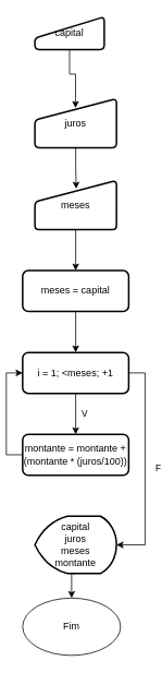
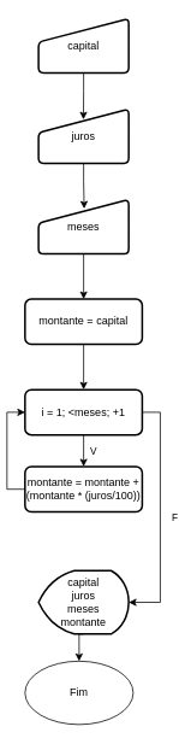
- <mxCell id="17" value="capital" style="html=1;strokeWidth=2;shape=manualInput;whiteSpace=wrap;rounded=1;size=26;arcSize=11;" vertex="1" parent="1"><mxGeometry x="35" y="20" width="85" height="40" as="geometry" /></mxCell>
+ <mxCell id="17" value="capital" style="html=1;strokeWidth=2;shape=manualInput;whiteSpace=wrap;rounded=1;size=26;arcSize=11;" vertex="1" parent="1"><mxGeometry x="35" y="20" width="100" height="60" as="geometry" /></mxCell>
- <mxCell id="7" value="meses = capital" style="rounded=1;whiteSpace=wrap;html=1;absoluteArcSize=1;arcSize=14;strokeWidth=2;" parent="1" vertex="1"><mxGeometry x="20" y="330" width="130" height="50" as="geometry" /></mxCell>
+ <mxCell id="7" value="montante = capital" style="rounded=1;whiteSpace=wrap;html=1;absoluteArcSize=1;arcSize=14;strokeWidth=2;" parent="1" vertex="1"><mxGeometry x="20" y="330" width="130" height="50" as="geometry" /></mxCell>
- <mxCell id="12" value="montante = montante + (montante * (juros/100))" style="rounded=1;whiteSpace=wrap;html=1;absoluteArcSize=1;arcSize=14;strokeWidth=2;" parent="1" vertex="1"><mxGeometry x="20" y="530" width="130" height="50" as="geometry" /></mxCell>
+ <mxCell id="12" value="montante = montante + (montante * (juros/100))" style="rounded=1;whiteSpace=wrap;html=1;absoluteArcSize=1;arcSize=14;strokeWidth=2;" parent="1" vertex="1"><mxGeometry x="20" y="515" width="130" height="50" as="geometry" /></mxCell>
